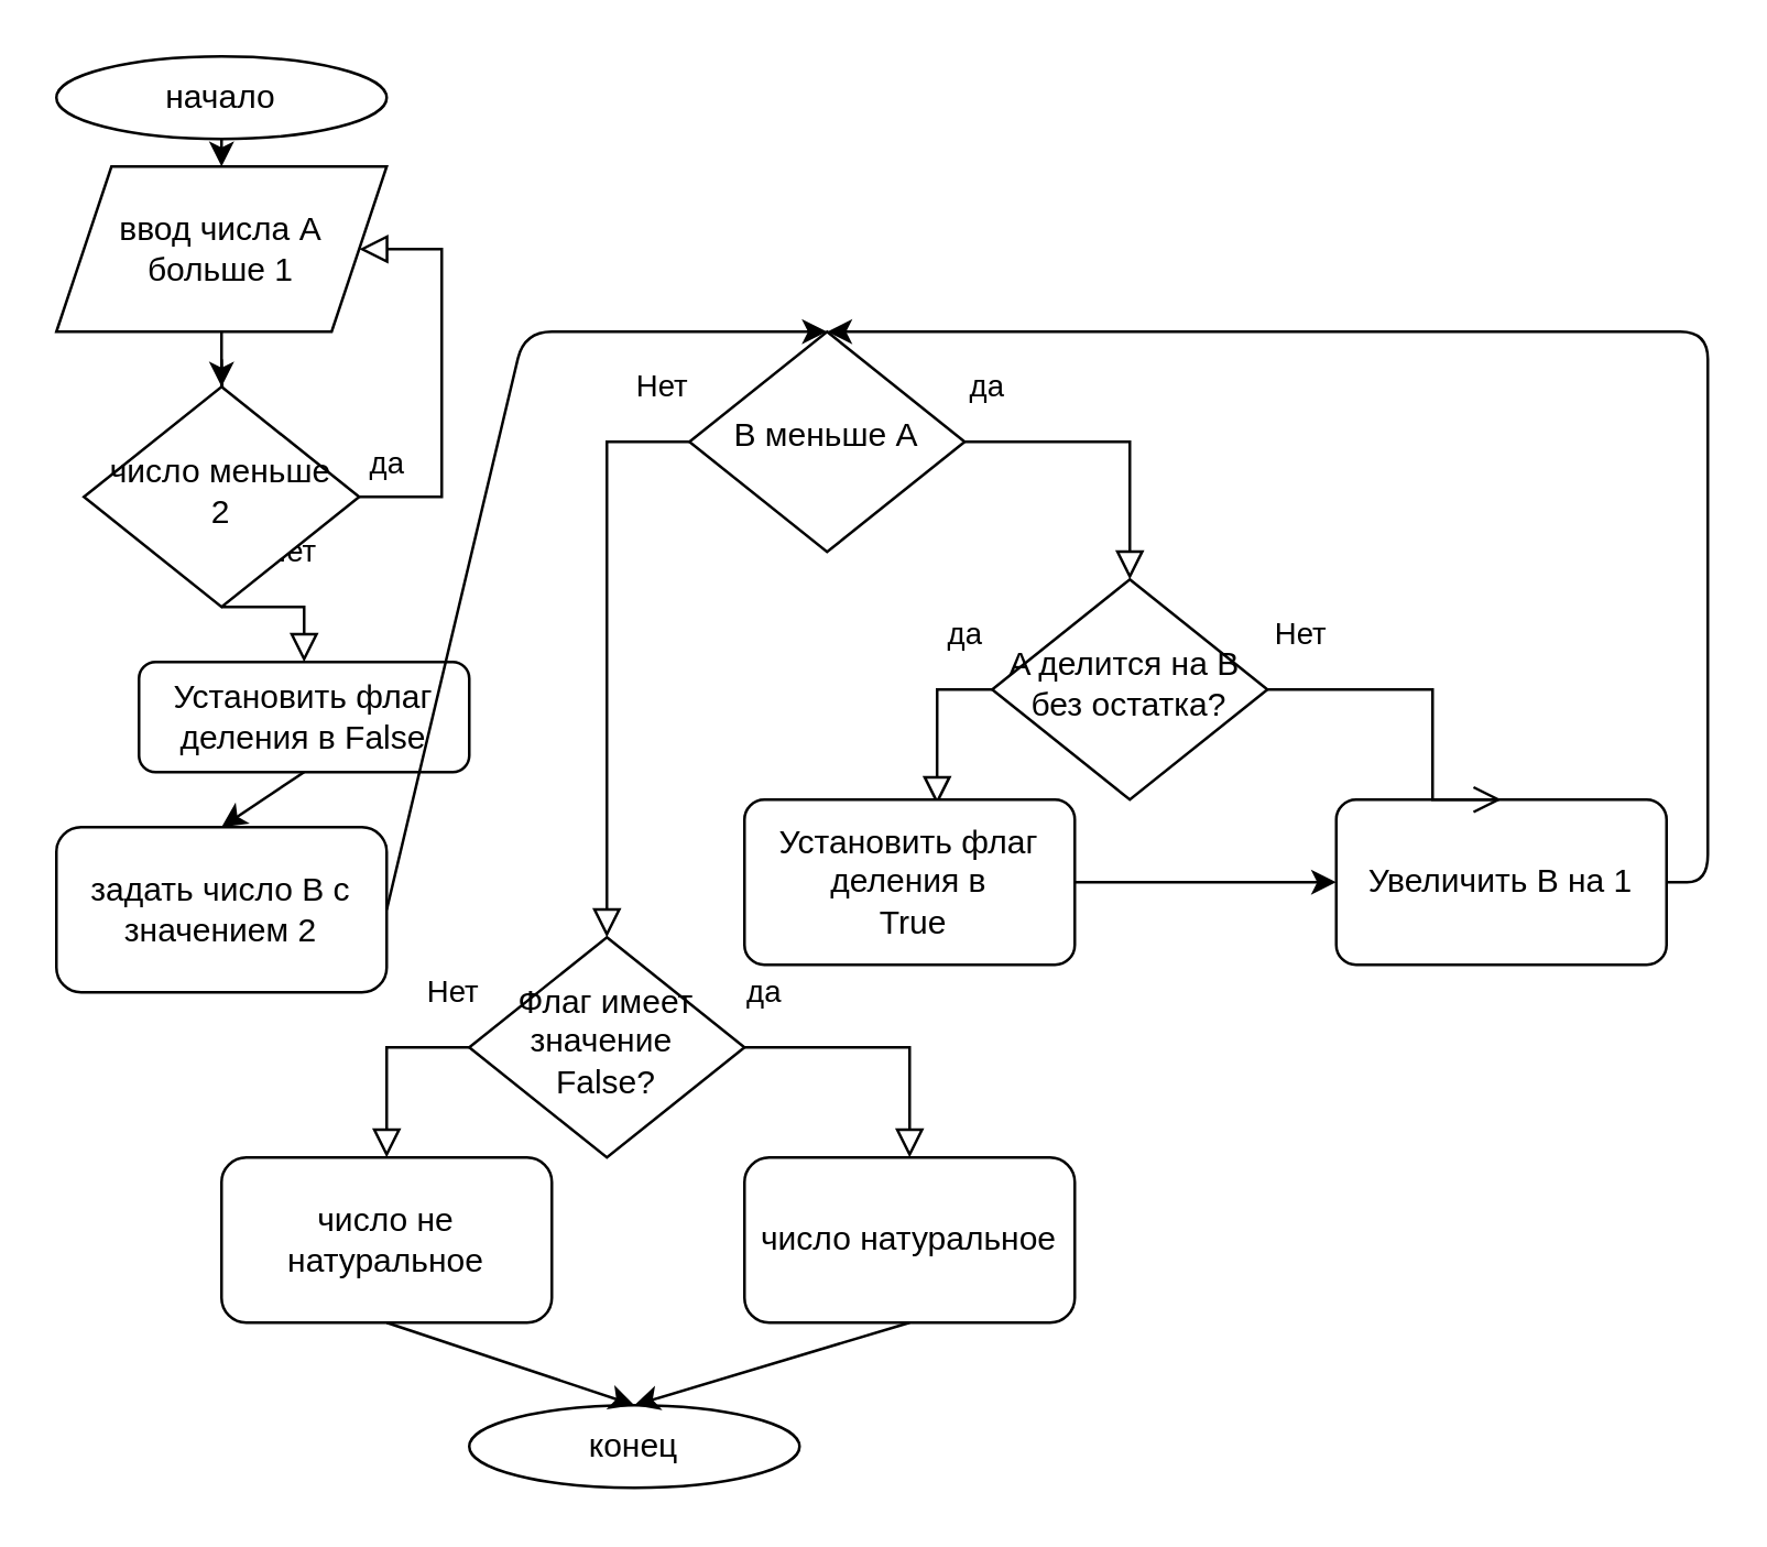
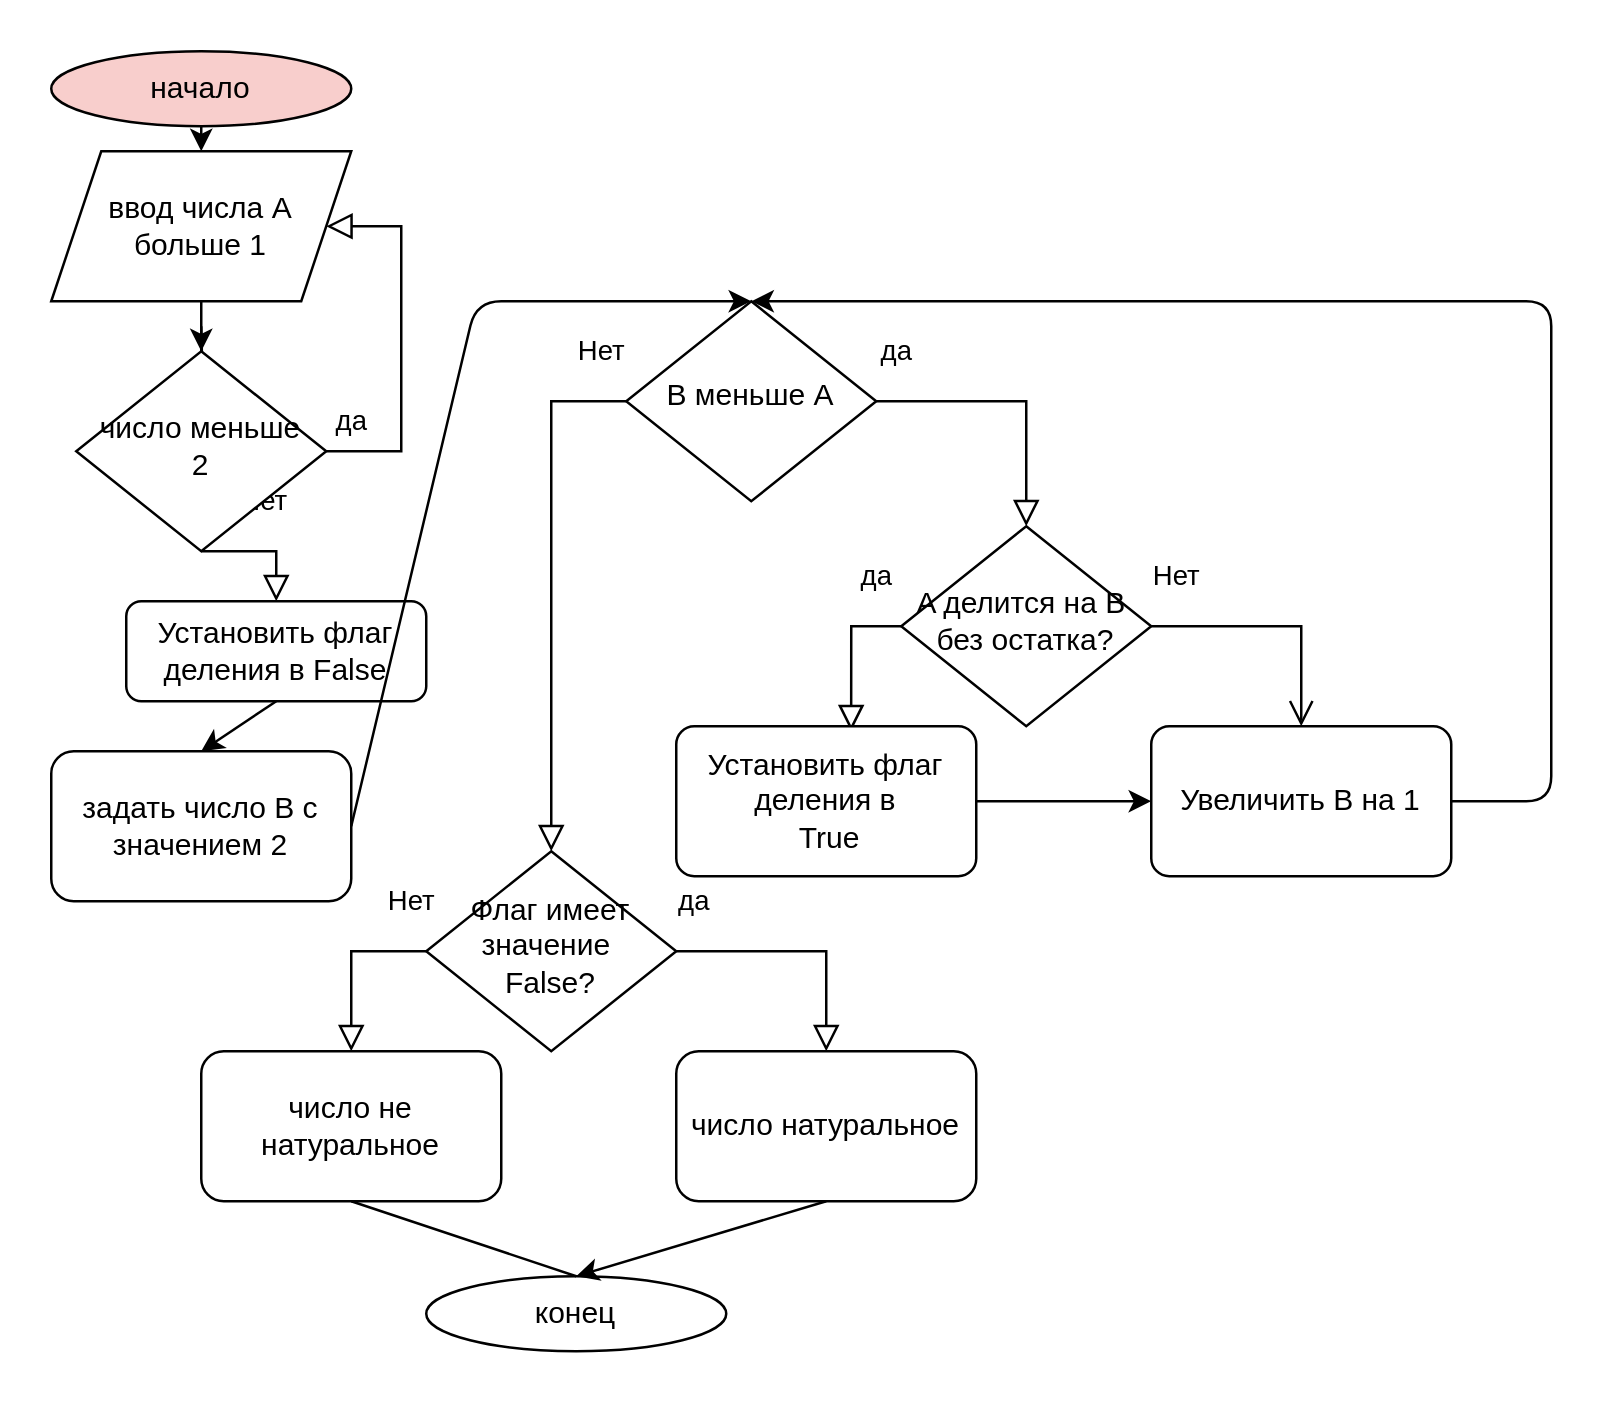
- <mxCell id="9" value="начало" style="ellipse;whiteSpace=wrap;html=1;" vertex="1" parent="1"><mxGeometry x="20" y="20" width="120" height="30" as="geometry" /></mxCell>
+ <mxCell id="9" value="начало" style="ellipse;whiteSpace=wrap;html=1;fillColor=#f8cecc;" vertex="1" parent="1"><mxGeometry x="20" y="20" width="120" height="30" as="geometry" /></mxCell>
- <mxCell id="23" value="Увеличить B на 1" style="rounded=1;whiteSpace=wrap;html=1;fontSize=12;glass=0;strokeWidth=1;shadow=0;arcSize=12;" vertex="1" parent="1"><mxGeometry x="485" y="290" width="120" height="60" as="geometry" /></mxCell>
+ <mxCell id="23" value="Увеличить B на 1" style="rounded=1;whiteSpace=wrap;html=1;fontSize=12;glass=0;strokeWidth=1;shadow=0;arcSize=12;" vertex="1" parent="1"><mxGeometry x="460" y="290" width="120" height="60" as="geometry" /></mxCell>
- <mxCell id="31" value="" style="endArrow=classic;html=1;exitX=0.5;exitY=1;exitDx=0;exitDy=0;entryX=0.5;entryY=0;entryDx=0;entryDy=0;" edge="1" parent="1" source="19" target="29"><mxGeometry width="50" height="50" relative="1" as="geometry"><mxPoint x="250" y="310" as="sourcePoint" /><mxPoint x="240" y="510" as="targetPoint" /></mxGeometry></mxCell>
+ <mxCell id="31" value="" style="endArrow=none;html=1;exitX=0.5;exitY=1;exitDx=0;exitDy=0;entryX=0.5;entryY=0;entryDx=0;entryDy=0;" edge="1" parent="1" source="19" target="29"><mxGeometry width="50" height="50" relative="1" as="geometry"><mxPoint x="250" y="310" as="sourcePoint" /><mxPoint x="240" y="510" as="targetPoint" /></mxGeometry></mxCell>
